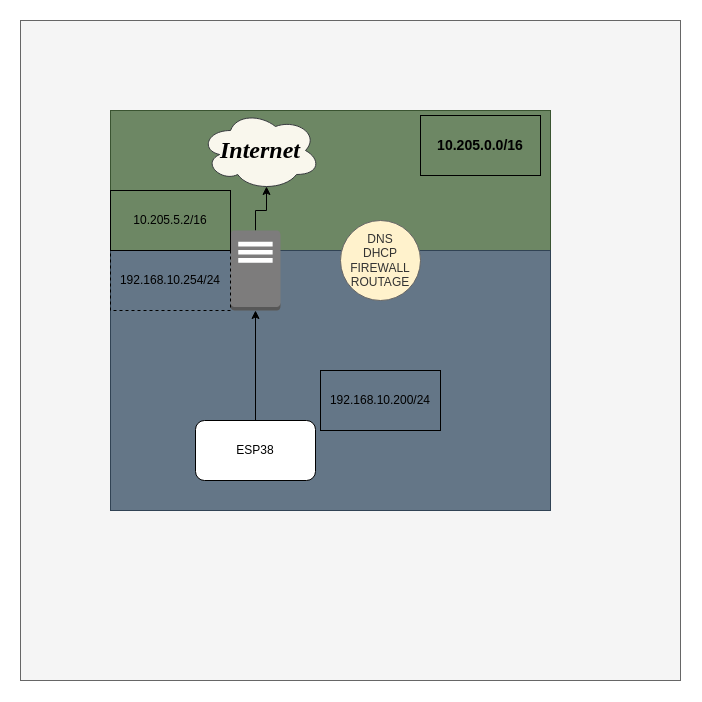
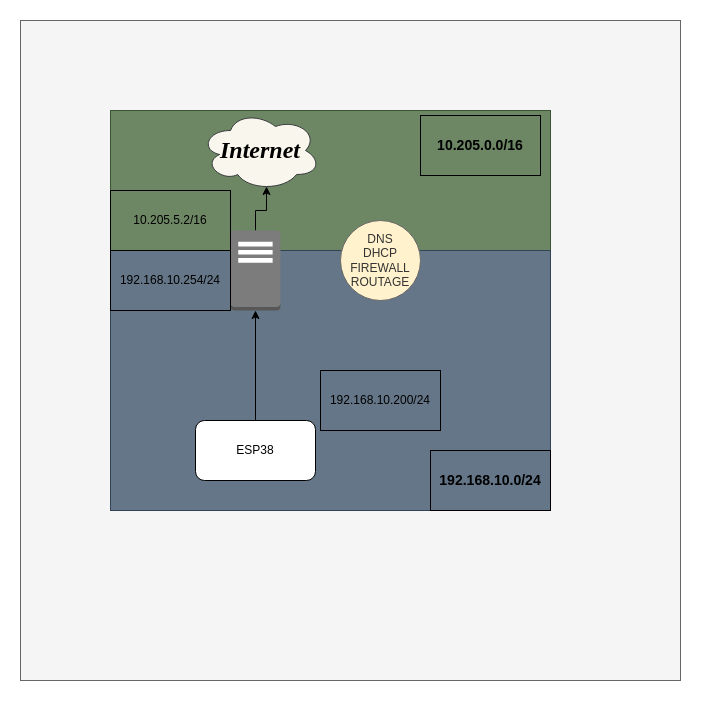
- <mxCell id="10" value="&lt;p&gt;&lt;span style=&quot;font-weight: normal;&quot;&gt;192.168.10.254/24&lt;/span&gt;&lt;/p&gt;" style="rounded=0;whiteSpace=wrap;html=1;fillColor=none;dashed=1;" vertex="1" parent="1"><mxGeometry x="110" y="250" width="120" height="60" as="geometry" /></mxCell>
+ <mxCell id="10" value="&lt;p&gt;&lt;span style=&quot;font-weight: normal;&quot;&gt;192.168.10.254/24&lt;/span&gt;&lt;/p&gt;" style="rounded=0;whiteSpace=wrap;html=1;fillColor=none;" vertex="1" parent="1"><mxGeometry x="110" y="250" width="120" height="60" as="geometry" /></mxCell>
+ <mxCell id="7" value="&lt;h3&gt;192.168.10.0/24&lt;/h3&gt;" style="rounded=0;whiteSpace=wrap;html=1;fillColor=none;" vertex="1" parent="1"><mxGeometry x="430" y="450" width="120" height="60" as="geometry" /></mxCell>
